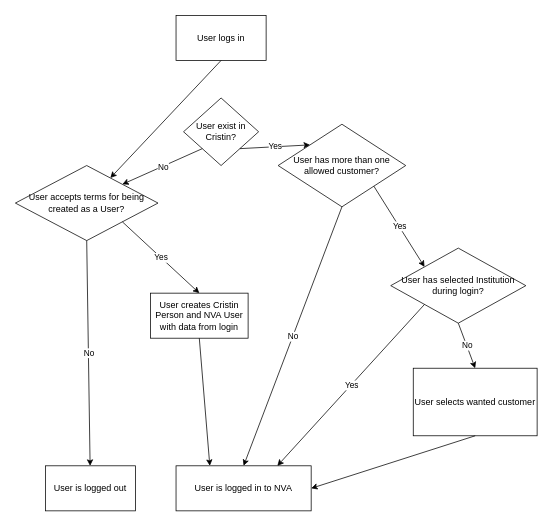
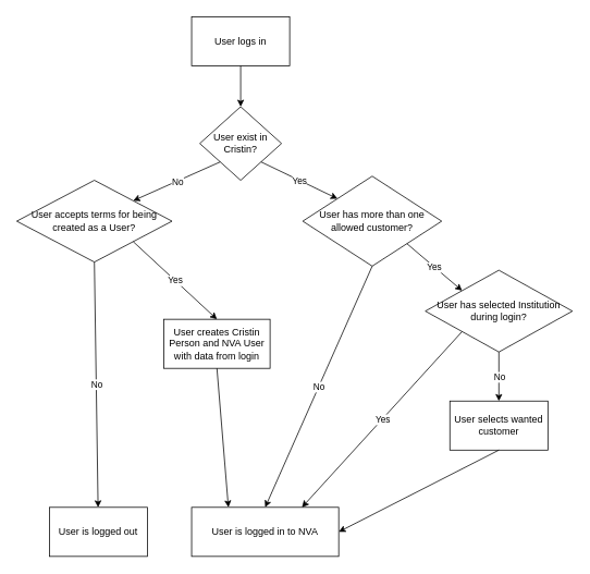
- <mxCell id="4" value="" style="endArrow=classic;html=1;exitX=0.5;exitY=1;exitDx=0;exitDy=0;" edge="1" parent="1" source="3" target="24"><mxGeometry width="50" height="50" relative="1" as="geometry"><mxPoint x="304" y="200" as="sourcePoint" /><mxPoint x="354" y="150" as="targetPoint" /></mxGeometry></mxCell>
+ <mxCell id="4" value="" style="endArrow=classic;html=1;exitX=0.5;exitY=1;exitDx=0;exitDy=0;entryX=0.5;entryY=0;entryDx=0;entryDy=0;" edge="1" parent="1" source="3" target="2"><mxGeometry width="50" height="50" relative="1" as="geometry"><mxPoint x="304" y="200" as="sourcePoint" /><mxPoint x="354" y="150" as="targetPoint" /></mxGeometry></mxCell>
- <mxCell id="9" value="User has more than one allowed customer?" style="rhombus;whiteSpace=wrap;html=1;" vertex="1" parent="1"><mxGeometry x="370" y="165" width="170" height="110" as="geometry" /></mxCell>
+ <mxCell id="9" value="User has more than one allowed customer?" style="rhombus;whiteSpace=wrap;html=1;" vertex="1" parent="1"><mxGeometry x="370" y="215" width="170" height="110" as="geometry" /></mxCell>
- <mxCell id="17" value="User selects wanted customer" style="rounded=0;whiteSpace=wrap;html=1;" vertex="1" parent="1"><mxGeometry x="550" y="490" width="165" height="90" as="geometry" /></mxCell>
+ <mxCell id="17" value="User selects wanted customer" style="rounded=0;whiteSpace=wrap;html=1;" vertex="1" parent="1"><mxGeometry x="550" y="490" width="120" height="60" as="geometry" /></mxCell>
